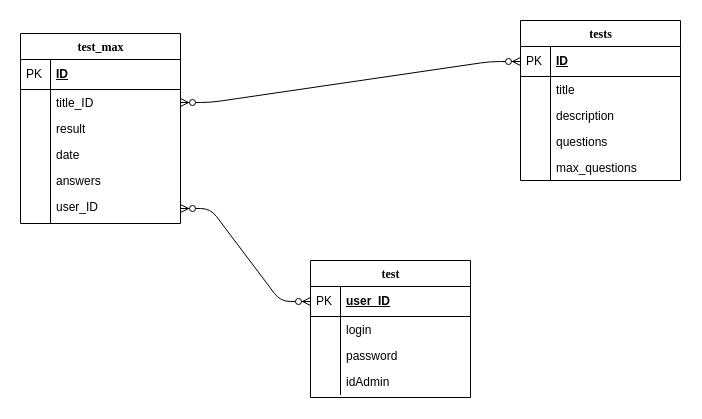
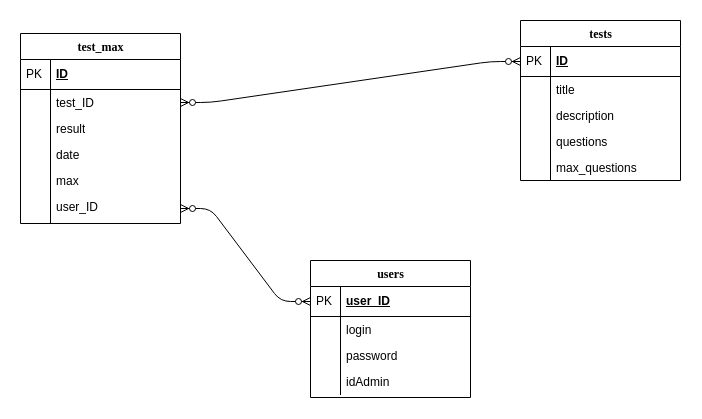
- <mxCell id="5" value="title_ID" style="shape=partialRectangle;top=0;left=0;right=0;bottom=0;html=1;align=left;verticalAlign=top;fillColor=none;spacingLeft=34;spacingRight=4;whiteSpace=wrap;overflow=hidden;rotatable=0;points=[[0,0.5],[1,0.5]];portConstraint=eastwest;dropTarget=0;" vertex="1" parent="2"><mxGeometry y="56" width="160" height="26" as="geometry" /></mxCell>
+ <mxCell id="5" value="test_ID" style="shape=partialRectangle;top=0;left=0;right=0;bottom=0;html=1;align=left;verticalAlign=top;fillColor=none;spacingLeft=34;spacingRight=4;whiteSpace=wrap;overflow=hidden;rotatable=0;points=[[0,0.5],[1,0.5]];portConstraint=eastwest;dropTarget=0;" vertex="1" parent="2"><mxGeometry y="56" width="160" height="26" as="geometry" /></mxCell>
- <mxCell id="11" value="answers" style="shape=partialRectangle;top=0;left=0;right=0;bottom=0;html=1;align=left;verticalAlign=top;fillColor=none;spacingLeft=34;spacingRight=4;whiteSpace=wrap;overflow=hidden;rotatable=0;points=[[0,0.5],[1,0.5]];portConstraint=eastwest;dropTarget=0;" vertex="1" parent="2"><mxGeometry y="134" width="160" height="26" as="geometry" /></mxCell>
+ <mxCell id="11" value="max" style="shape=partialRectangle;top=0;left=0;right=0;bottom=0;html=1;align=left;verticalAlign=top;fillColor=none;spacingLeft=34;spacingRight=4;whiteSpace=wrap;overflow=hidden;rotatable=0;points=[[0,0.5],[1,0.5]];portConstraint=eastwest;dropTarget=0;" vertex="1" parent="2"><mxGeometry y="134" width="160" height="26" as="geometry" /></mxCell>
- <mxCell id="15" value="test" style="swimlane;html=1;fontStyle=1;align=center;verticalAlign=top;childLayout=stackLayout;horizontal=1;startSize=26;horizontalStack=0;resizeParent=1;resizeLast=0;collapsible=1;marginBottom=0;swimlaneFillColor=#ffffff;rounded=0;shadow=0;comic=0;labelBackgroundColor=none;strokeWidth=1;fillColor=none;fontFamily=Verdana;fontSize=12" parent="1" vertex="1"><mxGeometry x="310" y="260" width="160" height="137" as="geometry" /></mxCell>
+ <mxCell id="15" value="users" style="swimlane;html=1;fontStyle=1;align=center;verticalAlign=top;childLayout=stackLayout;horizontal=1;startSize=26;horizontalStack=0;resizeParent=1;resizeLast=0;collapsible=1;marginBottom=0;swimlaneFillColor=#ffffff;rounded=0;shadow=0;comic=0;labelBackgroundColor=none;strokeWidth=1;fillColor=none;fontFamily=Verdana;fontSize=12" parent="1" vertex="1"><mxGeometry x="310" y="260" width="160" height="137" as="geometry" /></mxCell>
